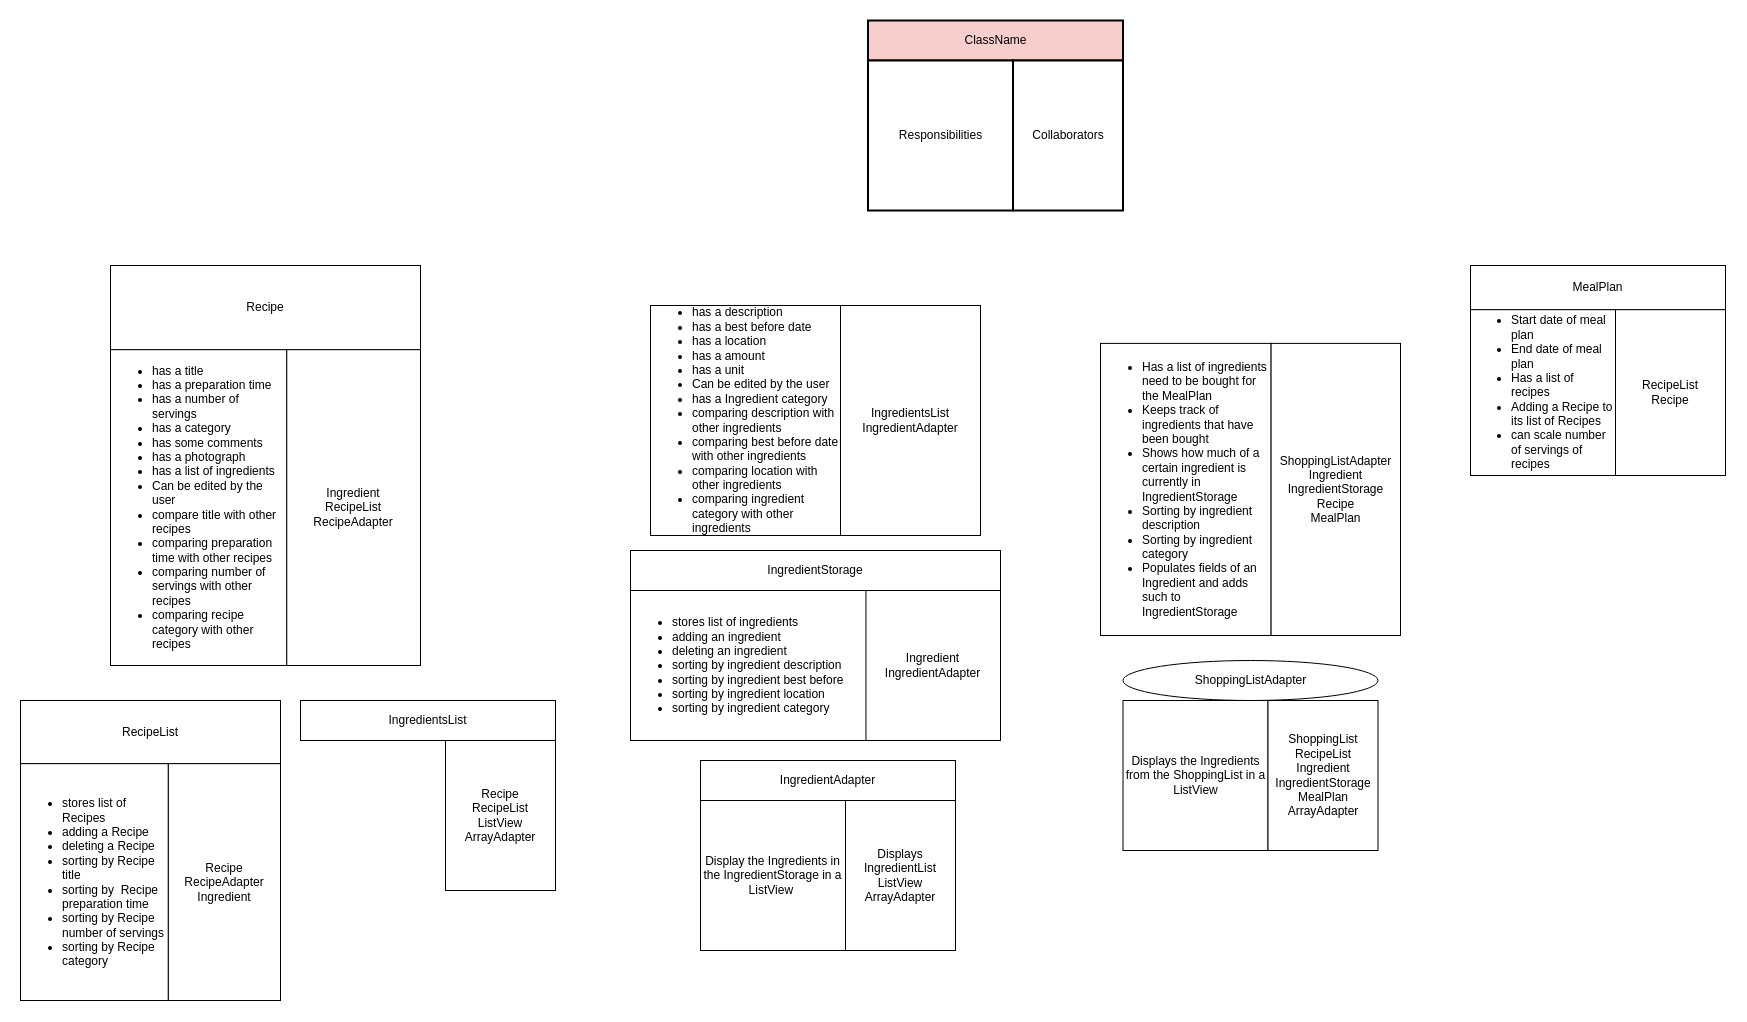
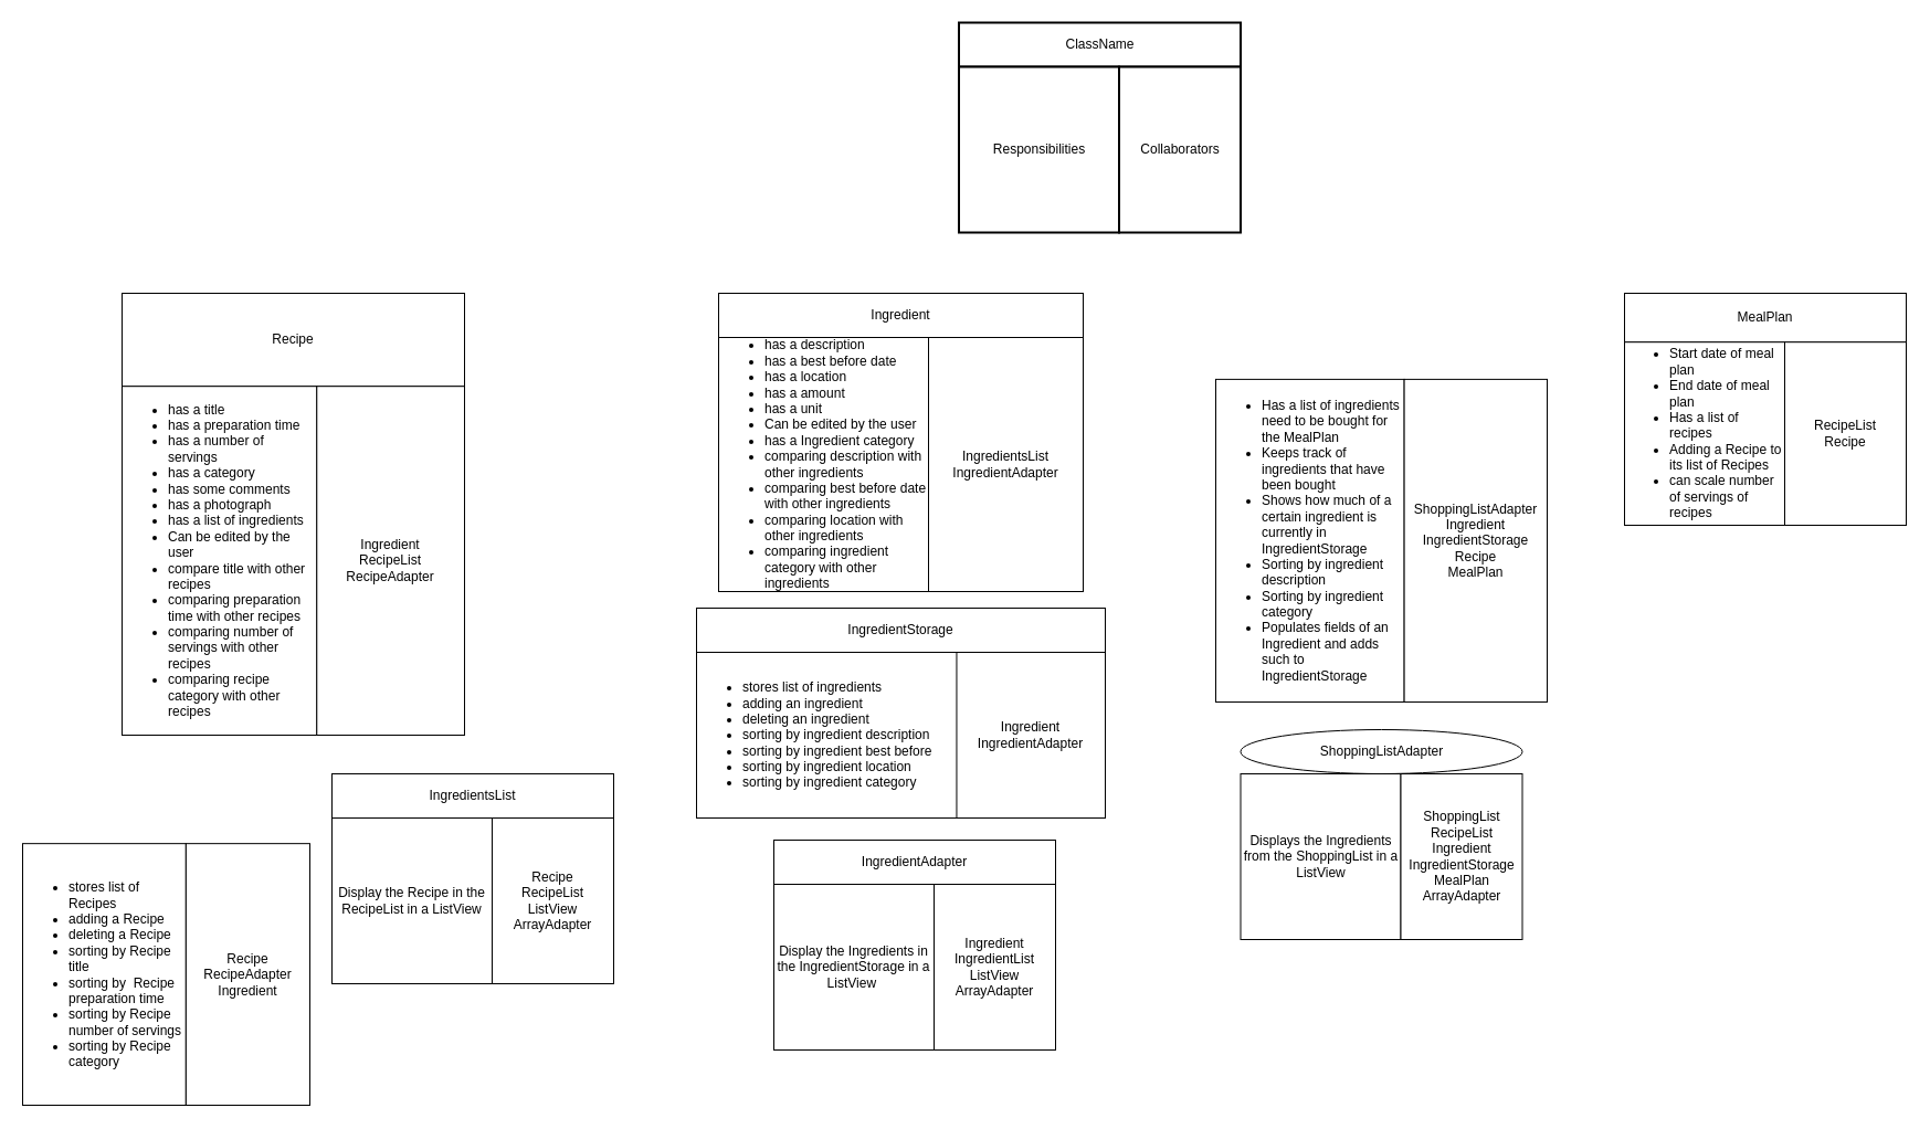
- <mxCell id="3" value="ClassName" style="rounded=0;whiteSpace=wrap;html=1;strokeWidth=2;fillColor=#f8cecc;" parent="2" vertex="1"><mxGeometry width="255" height="40" as="geometry" /></mxCell>
+ <mxCell id="3" value="ClassName" style="rounded=0;whiteSpace=wrap;html=1;strokeWidth=2;" parent="2" vertex="1"><mxGeometry width="255" height="40" as="geometry" /></mxCell>
+ <mxCell id="39" value="Ingredient" style="rounded=0;whiteSpace=wrap;html=1;" parent="38" vertex="1"><mxGeometry width="330" height="40" as="geometry" /></mxCell>
- <mxCell id="20" value="RecipeList" style="rounded=0;whiteSpace=wrap;html=1;container=1;" parent="19" vertex="1"><mxGeometry width="260" height="63.158" as="geometry" /></mxCell>
+ <mxCell id="12" value="Display the Recipe in the RecipeList in a ListView" style="rounded=0;whiteSpace=wrap;html=1;" parent="10" vertex="1"><mxGeometry y="40" width="145" height="150" as="geometry" /></mxCell>
- <mxCell id="9" value="Displays&lt;br&gt;IngredientList&lt;br&gt;ListView&lt;br&gt;ArrayAdapter" style="rounded=0;whiteSpace=wrap;html=1;" parent="6" vertex="1"><mxGeometry x="145" y="40" width="110" height="150" as="geometry" /></mxCell>
+ <mxCell id="9" value="Ingredient&lt;br&gt;IngredientList&lt;br&gt;ListView&lt;br&gt;ArrayAdapter" style="rounded=0;whiteSpace=wrap;html=1;" parent="6" vertex="1"><mxGeometry x="145" y="40" width="110" height="150" as="geometry" /></mxCell>
